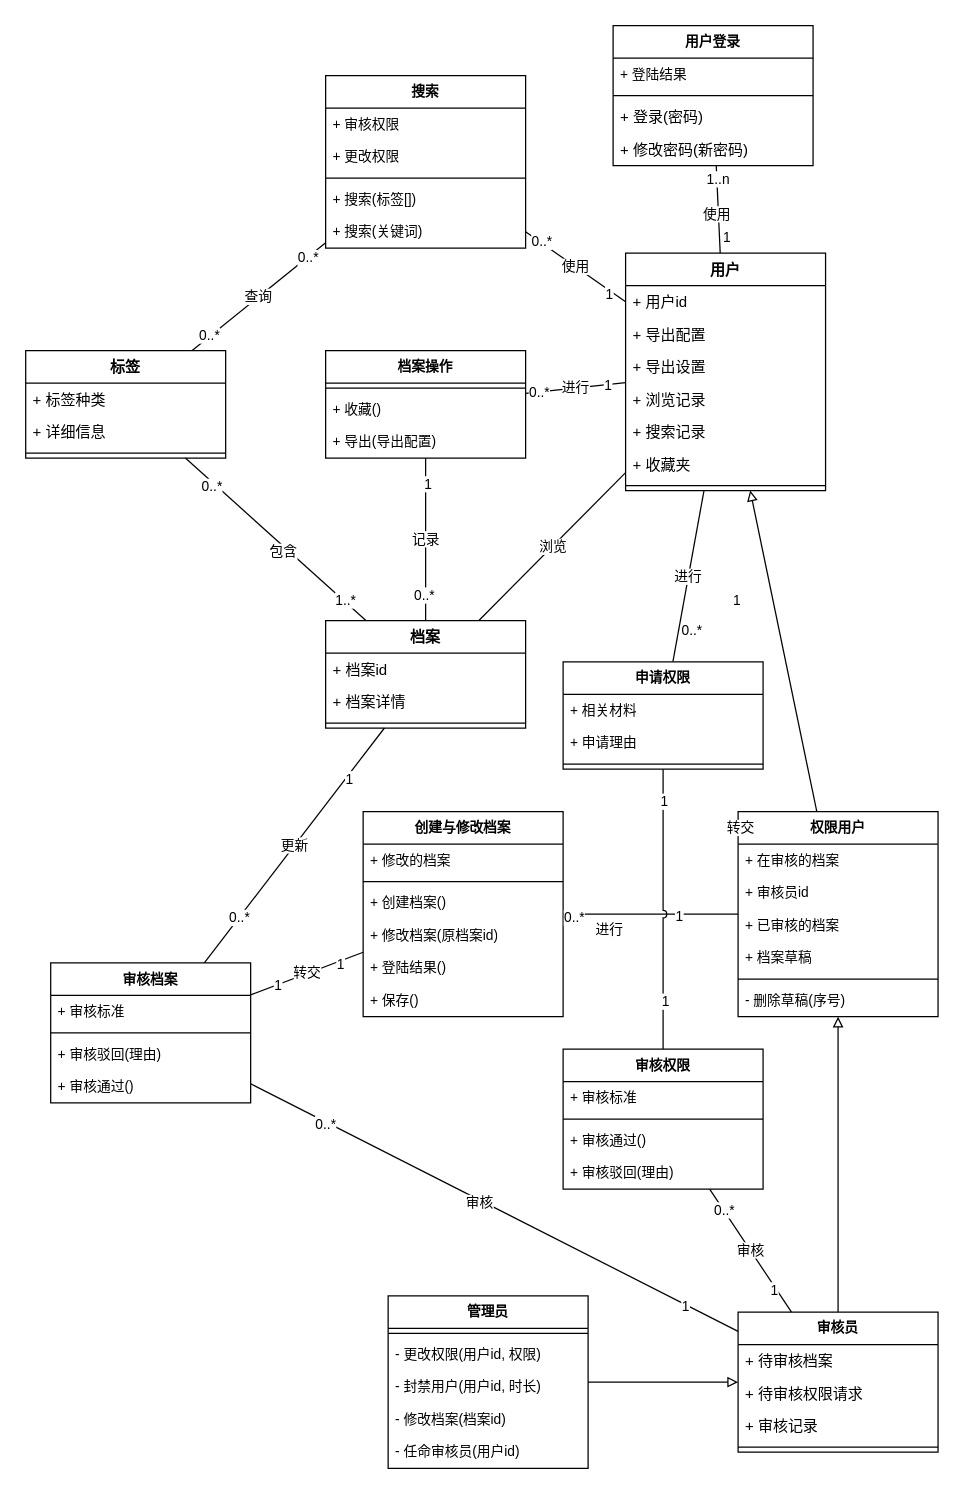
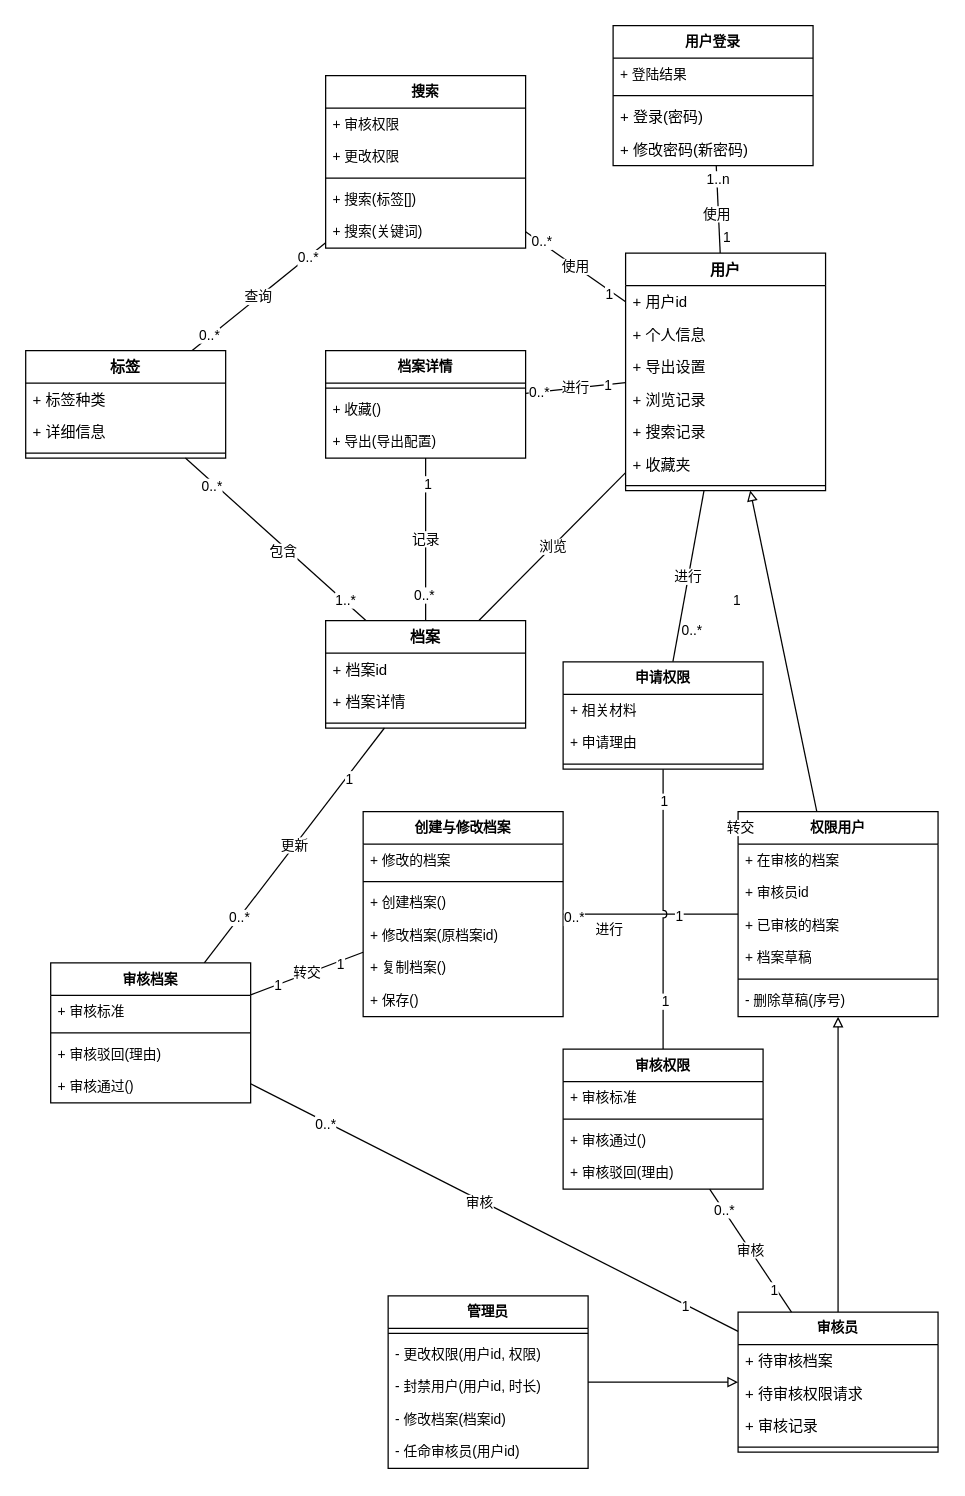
- <mxCell id="13" value="+ 导出配置" style="text;strokeColor=none;fillColor=none;align=left;verticalAlign=top;spacingLeft=4;spacingRight=4;overflow=hidden;rotatable=0;points=[[0,0.5],[1,0.5]];portConstraint=eastwest;whiteSpace=wrap;html=1;" parent="11" vertex="1"><mxGeometry y="52" width="160" height="26" as="geometry" /></mxCell>
+ <mxCell id="13" value="+ 个人信息" style="text;strokeColor=none;fillColor=none;align=left;verticalAlign=top;spacingLeft=4;spacingRight=4;overflow=hidden;rotatable=0;points=[[0,0.5],[1,0.5]];portConstraint=eastwest;whiteSpace=wrap;html=1;" parent="11" vertex="1"><mxGeometry y="52" width="160" height="26" as="geometry" /></mxCell>
- <mxCell id="107" value="档案操作" style="swimlane;fontStyle=1;align=center;verticalAlign=top;childLayout=stackLayout;horizontal=1;startSize=26;horizontalStack=0;resizeParent=1;resizeParentMax=0;resizeLast=0;collapsible=1;marginBottom=0;whiteSpace=wrap;html=1;fontFamily=Helvetica;fontSize=11;fontColor=default;" parent="1" vertex="1"><mxGeometry x="260" y="280" width="160" height="86" as="geometry" /></mxCell>
+ <mxCell id="107" value="档案详情" style="swimlane;fontStyle=1;align=center;verticalAlign=top;childLayout=stackLayout;horizontal=1;startSize=26;horizontalStack=0;resizeParent=1;resizeParentMax=0;resizeLast=0;collapsible=1;marginBottom=0;whiteSpace=wrap;html=1;fontFamily=Helvetica;fontSize=11;fontColor=default;" parent="1" vertex="1"><mxGeometry x="260" y="280" width="160" height="86" as="geometry" /></mxCell>
- <mxCell id="49" value="&lt;div&gt;+ 登陆结果()&lt;/div&gt;" style="text;strokeColor=none;fillColor=none;align=left;verticalAlign=top;spacingLeft=4;spacingRight=4;overflow=hidden;rotatable=0;points=[[0,0.5],[1,0.5]];portConstraint=eastwest;whiteSpace=wrap;html=1;fontSize=11;fontFamily=Helvetica;fontColor=default;" parent="44" vertex="1"><mxGeometry y="112" width="160" height="26" as="geometry" /></mxCell>
+ <mxCell id="49" value="&lt;div&gt;+ 复制档案()&lt;/div&gt;" style="text;strokeColor=none;fillColor=none;align=left;verticalAlign=top;spacingLeft=4;spacingRight=4;overflow=hidden;rotatable=0;points=[[0,0.5],[1,0.5]];portConstraint=eastwest;whiteSpace=wrap;html=1;fontSize=11;fontFamily=Helvetica;fontColor=default;" parent="44" vertex="1"><mxGeometry y="112" width="160" height="26" as="geometry" /></mxCell>
